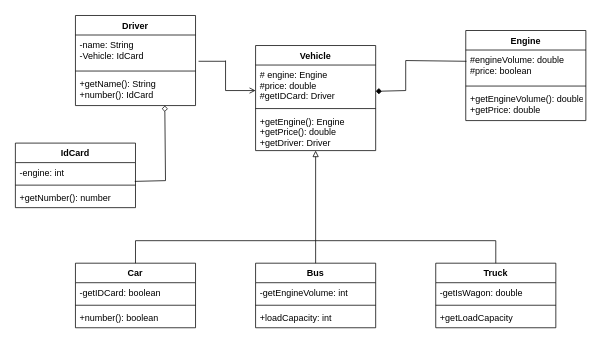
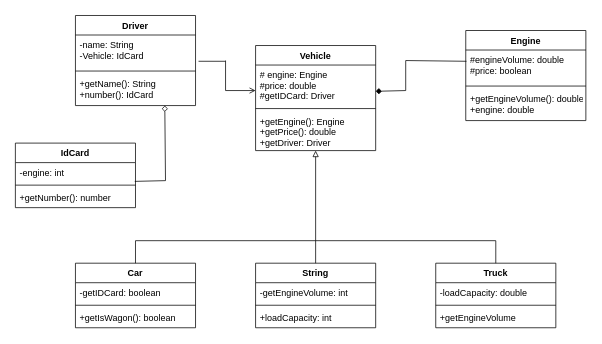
- <mxCell id="21" value="+getEngineVolume(): double&#10;+getPrice: double" style="text;strokeColor=none;fillColor=none;align=left;verticalAlign=top;spacingLeft=4;spacingRight=4;overflow=hidden;rotatable=0;points=[[0,0.5],[1,0.5]];portConstraint=eastwest;" vertex="1" parent="18"><mxGeometry y="78" width="160" height="42" as="geometry" /></mxCell>
+ <mxCell id="21" value="+getEngineVolume(): double&#10;+engine: double" style="text;strokeColor=none;fillColor=none;align=left;verticalAlign=top;spacingLeft=4;spacingRight=4;overflow=hidden;rotatable=0;points=[[0,0.5],[1,0.5]];portConstraint=eastwest;" vertex="1" parent="18"><mxGeometry y="78" width="160" height="42" as="geometry" /></mxCell>
- <mxCell id="10" value="Bus" style="swimlane;fontStyle=1;align=center;verticalAlign=top;childLayout=stackLayout;horizontal=1;startSize=26;horizontalStack=0;resizeParent=1;resizeParentMax=0;resizeLast=0;collapsible=1;marginBottom=0;" vertex="1" parent="1"><mxGeometry x="340" y="350" width="160" height="86" as="geometry" /></mxCell>
+ <mxCell id="10" value="String" style="swimlane;fontStyle=1;align=center;verticalAlign=top;childLayout=stackLayout;horizontal=1;startSize=26;horizontalStack=0;resizeParent=1;resizeParentMax=0;resizeLast=0;collapsible=1;marginBottom=0;" vertex="1" parent="1"><mxGeometry x="340" y="350" width="160" height="86" as="geometry" /></mxCell>
- <mxCell id="15" value="-getIsWagon: double" style="text;strokeColor=none;fillColor=none;align=left;verticalAlign=top;spacingLeft=4;spacingRight=4;overflow=hidden;rotatable=0;points=[[0,0.5],[1,0.5]];portConstraint=eastwest;" vertex="1" parent="14"><mxGeometry y="26" width="160" height="26" as="geometry" /></mxCell>
+ <mxCell id="15" value="-loadCapacity: double" style="text;strokeColor=none;fillColor=none;align=left;verticalAlign=top;spacingLeft=4;spacingRight=4;overflow=hidden;rotatable=0;points=[[0,0.5],[1,0.5]];portConstraint=eastwest;" vertex="1" parent="14"><mxGeometry y="26" width="160" height="26" as="geometry" /></mxCell>
- <mxCell id="9" value="+number(): boolean" style="text;strokeColor=none;fillColor=none;align=left;verticalAlign=top;spacingLeft=4;spacingRight=4;overflow=hidden;rotatable=0;points=[[0,0.5],[1,0.5]];portConstraint=eastwest;" vertex="1" parent="6"><mxGeometry y="60" width="160" height="26" as="geometry" /></mxCell>
+ <mxCell id="9" value="+getIsWagon(): boolean" style="text;strokeColor=none;fillColor=none;align=left;verticalAlign=top;spacingLeft=4;spacingRight=4;overflow=hidden;rotatable=0;points=[[0,0.5],[1,0.5]];portConstraint=eastwest;" vertex="1" parent="6"><mxGeometry y="60" width="160" height="26" as="geometry" /></mxCell>
- <mxCell id="17" value="+getLoadCapacity" style="text;strokeColor=none;fillColor=none;align=left;verticalAlign=top;spacingLeft=4;spacingRight=4;overflow=hidden;rotatable=0;points=[[0,0.5],[1,0.5]];portConstraint=eastwest;" vertex="1" parent="14"><mxGeometry y="60" width="160" height="26" as="geometry" /></mxCell>
+ <mxCell id="17" value="+getEngineVolume" style="text;strokeColor=none;fillColor=none;align=left;verticalAlign=top;spacingLeft=4;spacingRight=4;overflow=hidden;rotatable=0;points=[[0,0.5],[1,0.5]];portConstraint=eastwest;" vertex="1" parent="14"><mxGeometry y="60" width="160" height="26" as="geometry" /></mxCell>
